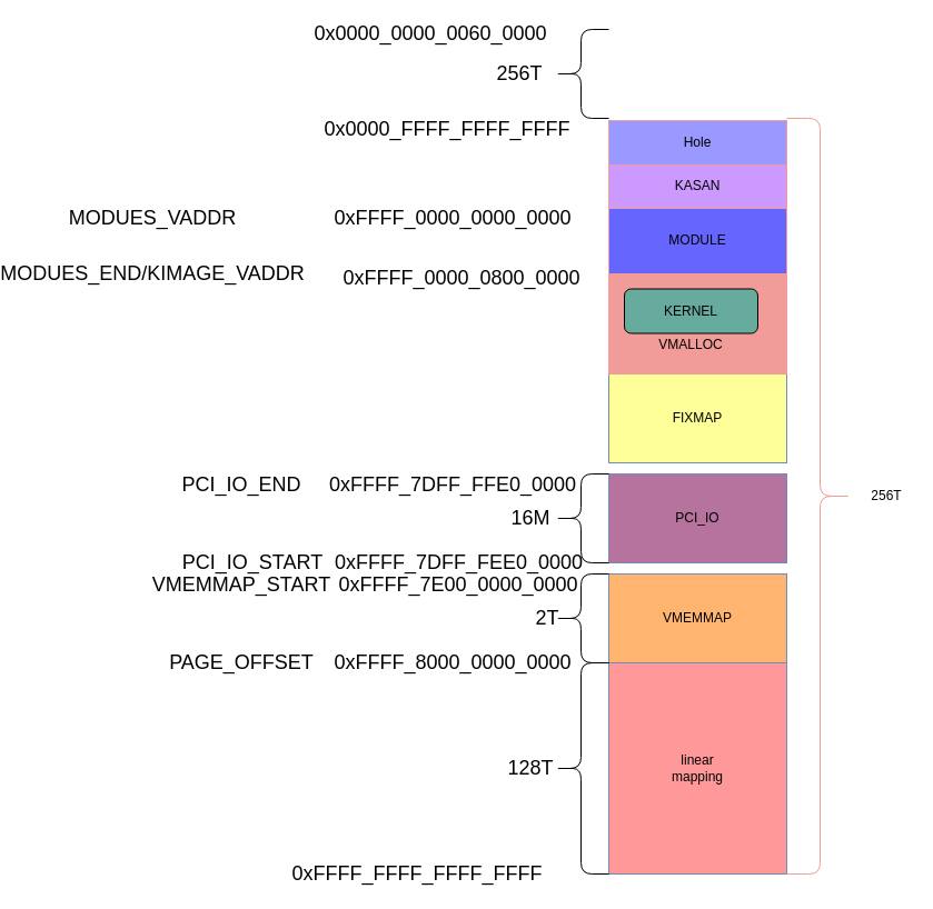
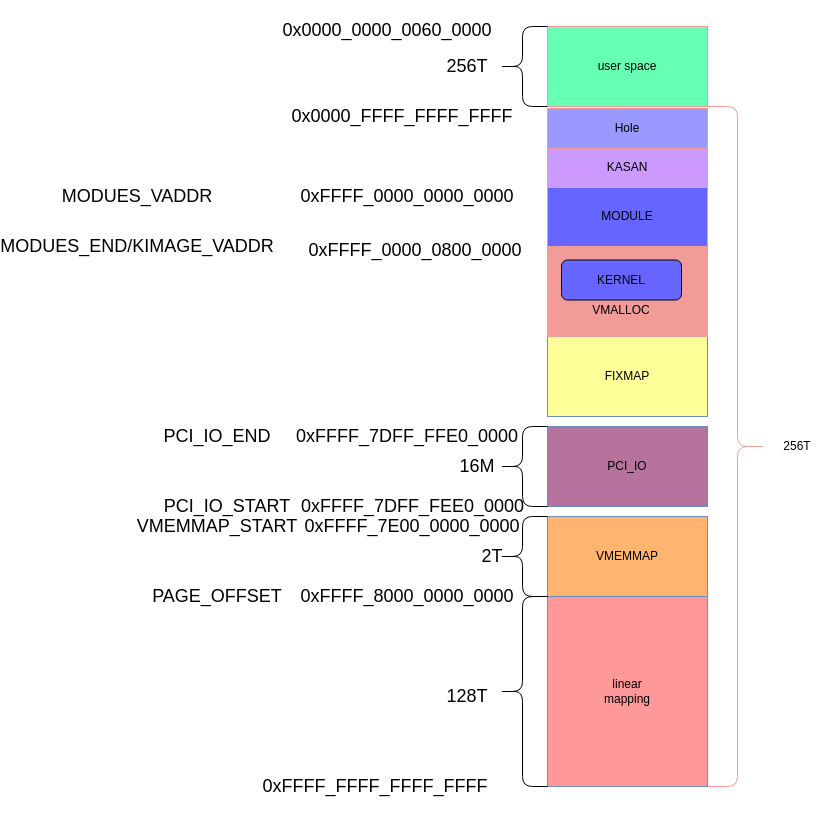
+ <mxCell id="24" value="user space" style="rounded=0;whiteSpace=wrap;html=1;strokeColor=#F19C99;fillColor=#66FFB3;" vertex="1" parent="1"><mxGeometry x="450" y="26" width="160" height="80" as="geometry" /></mxCell>
- <mxCell id="21" value="KERNEL" style="rounded=1;whiteSpace=wrap;html=1;fillColor=#67AB9F;" vertex="1" parent="1"><mxGeometry x="464" y="259.5" width="120" height="40" as="geometry" /></mxCell>
+ <mxCell id="21" value="KERNEL" style="rounded=1;whiteSpace=wrap;html=1;fillColor=#6666ff;" vertex="1" parent="1"><mxGeometry x="464" y="259.5" width="120" height="40" as="geometry" /></mxCell>
- <mxCell id="7" value="&lt;font style=&quot;font-size: 18px&quot;&gt;128T&lt;/font&gt;" style="text;html=1;strokeColor=none;fillColor=none;align=center;verticalAlign=middle;whiteSpace=wrap;rounded=0;" vertex="1" parent="1"><mxGeometry x="360" y="681" width="40" height="20" as="geometry" /></mxCell>
+ <mxCell id="7" value="&lt;font style=&quot;font-size: 18px&quot;&gt;128T&lt;/font&gt;" style="text;html=1;strokeColor=none;fillColor=none;align=center;verticalAlign=middle;whiteSpace=wrap;rounded=0;" vertex="1" parent="1"><mxGeometry x="350" y="686" width="40" height="20" as="geometry" /></mxCell>
